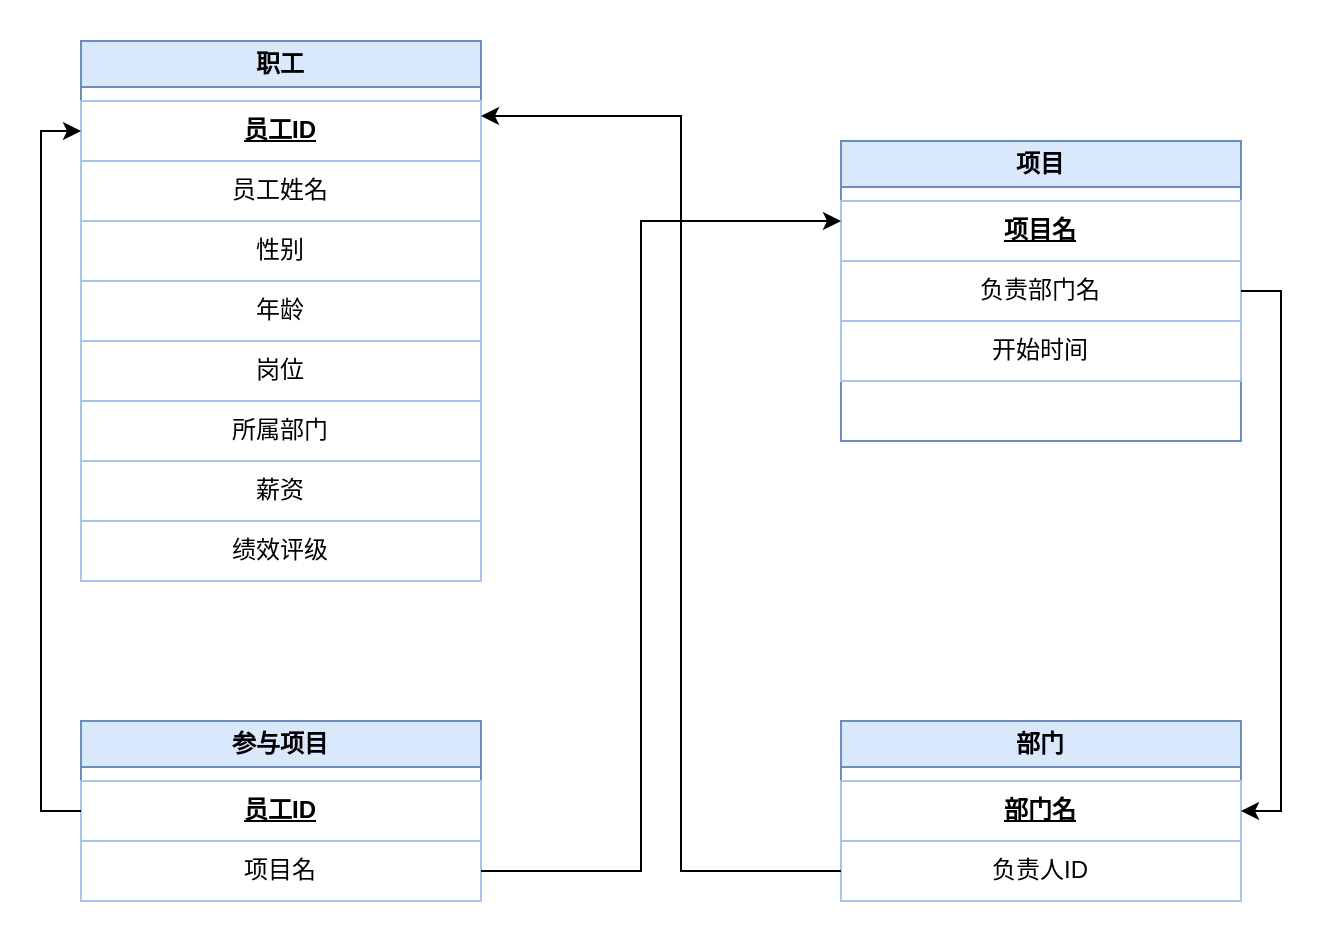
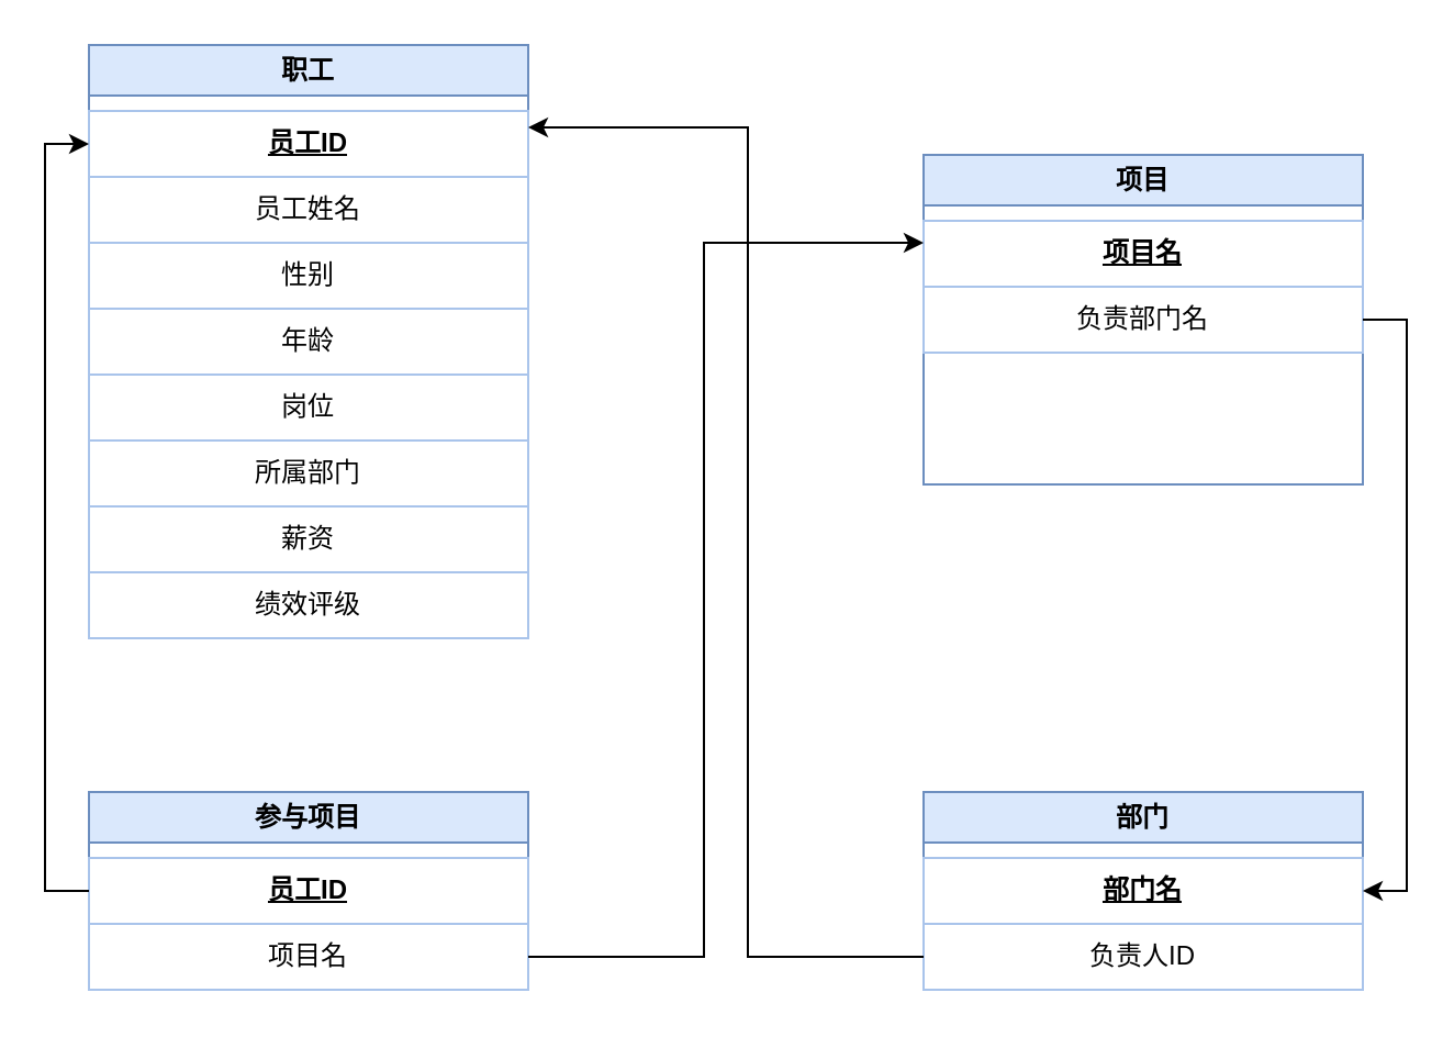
- <mxCell id="14" value="开始时间" style="text;html=1;strokeColor=#A9C4EB;fillColor=none;align=center;verticalAlign=middle;whiteSpace=wrap;rounded=0;" parent="11" vertex="1"><mxGeometry y="90" width="200" height="30" as="geometry" /></mxCell>
